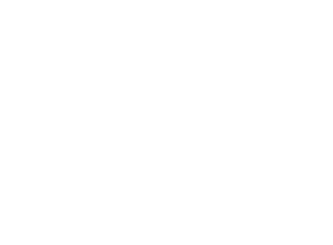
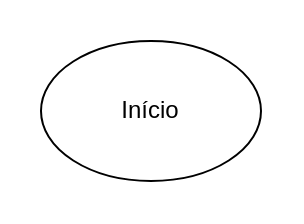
+ <mxCell id="2" value="Início" style="ellipse;whiteSpace=wrap;html=1;" vertex="1" parent="1"><mxGeometry x="20" y="20" width="110" height="70" as="geometry" /></mxCell>
